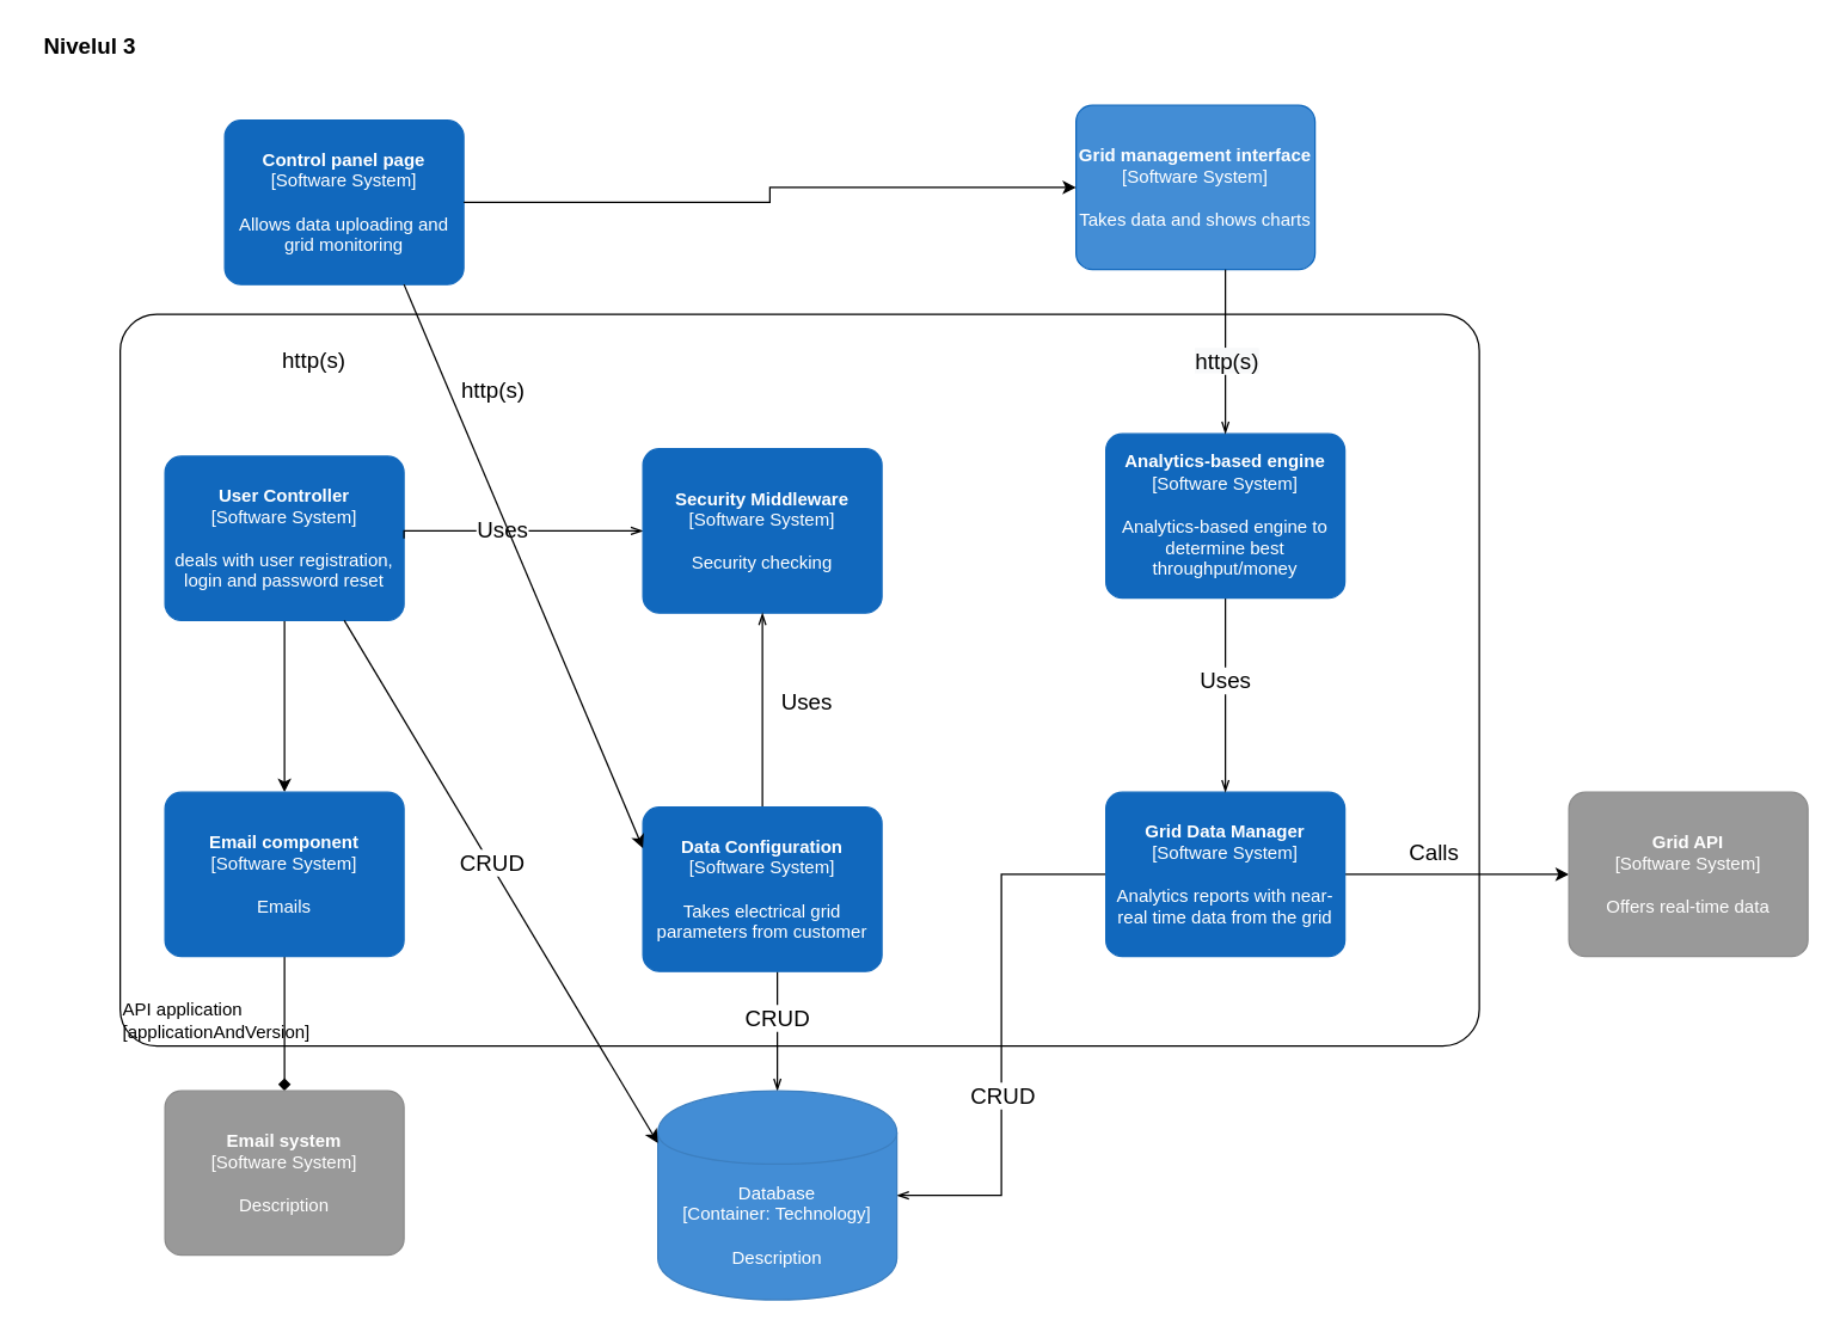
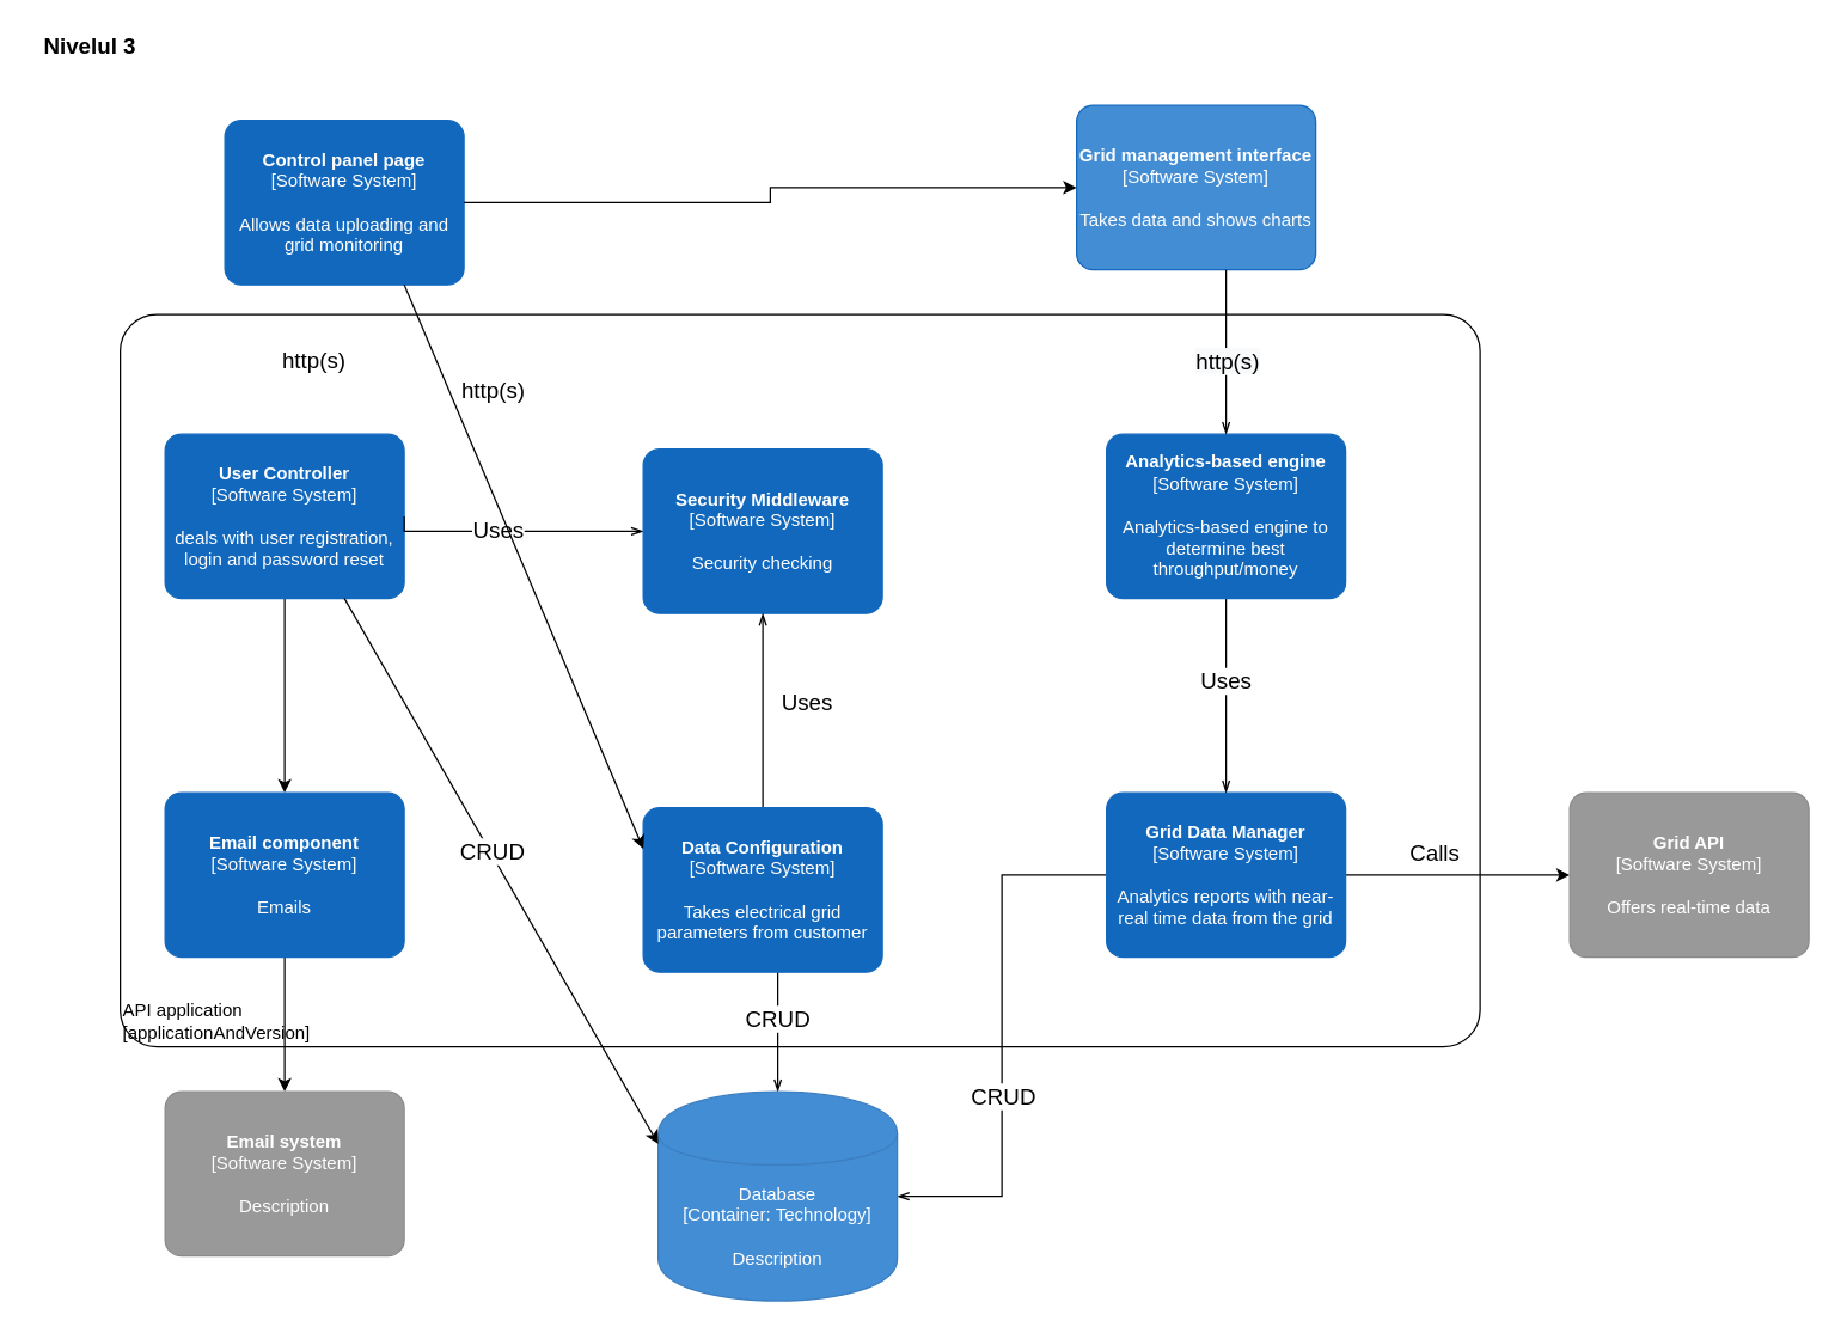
- <mxCell id="7" value="&lt;b&gt;User Controller&lt;/b&gt;&lt;div&gt;[Software System]&lt;/div&gt;&lt;br&gt;&lt;div&gt;deals with user registration, login and password reset&lt;/div&gt;" style="rounded=1;whiteSpace=wrap;html=1;labelBackgroundColor=none;fillColor=#1168BD;fontColor=#ffffff;align=center;arcSize=10;strokeColor=#1168BD;metaEdit=1;metaData={&quot;c4Type&quot;:{&quot;editable&quot;:false}};points=[[0.25,0,0],[0.5,0,0],[0.75,0,0],[1,0.25,0],[1,0.5,0],[1,0.75,0],[0.75,1,0],[0.5,1,0],[0.25,1,0],[0,0.75,0],[0,0.5,0],[0,0.25,0]];" vertex="1" parent="1"><mxGeometry x="110" y="305" width="160" height="110.0" as="geometry" /></mxCell>
+ <mxCell id="7" value="&lt;b&gt;User Controller&lt;/b&gt;&lt;div&gt;[Software System]&lt;/div&gt;&lt;br&gt;&lt;div&gt;deals with user registration, login and password reset&lt;/div&gt;" style="rounded=1;whiteSpace=wrap;html=1;labelBackgroundColor=none;fillColor=#1168BD;fontColor=#ffffff;align=center;arcSize=10;strokeColor=#1168BD;metaEdit=1;metaData={&quot;c4Type&quot;:{&quot;editable&quot;:false}};points=[[0.25,0,0],[0.5,0,0],[0.75,0,0],[1,0.25,0],[1,0.5,0],[1,0.75,0],[0.75,1,0],[0.5,1,0],[0.25,1,0],[0,0.75,0],[0,0.5,0],[0,0.25,0]];" vertex="1" parent="1"><mxGeometry x="110" y="290" width="160" height="110.0" as="geometry" /></mxCell>
- <mxCell id="20" style="edgeStyle=orthogonalEdgeStyle;rounded=0;orthogonalLoop=1;jettySize=auto;html=1;fontSize=15;endArrow=diamond;" edge="1" parent="1" source="21" target="22"><mxGeometry relative="1" as="geometry" /></mxCell>
+ <mxCell id="20" style="edgeStyle=orthogonalEdgeStyle;rounded=0;orthogonalLoop=1;jettySize=auto;html=1;fontSize=15;" edge="1" parent="1" source="21" target="22"><mxGeometry relative="1" as="geometry" /></mxCell>
